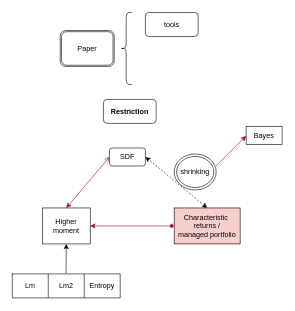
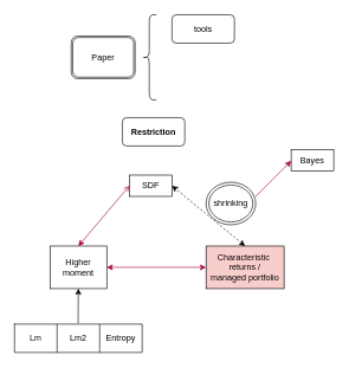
- <mxCell id="2" value="SDF" style="whiteSpace=wrap;html=1;rounded=1;" parent="1" vertex="1"><mxGeometry x="182" y="246" width="60" height="30" as="geometry" /></mxCell>
+ <mxCell id="2" value="SDF" style="rounded=0;whiteSpace=wrap;html=1;" parent="1" vertex="1"><mxGeometry x="182" y="246" width="60" height="30" as="geometry" /></mxCell>
- <mxCell id="6" value="" style="endArrow=diamond;startArrow=classic;html=1;exitX=1;exitY=0.5;exitDx=0;exitDy=0;entryX=0;entryY=0.5;entryDx=0;entryDy=0;fillColor=#d80073;strokeColor=#A50040;" parent="1" source="3" target="4" edge="1"><mxGeometry width="50" height="50" relative="1" as="geometry"><mxPoint x="120" y="356" as="sourcePoint" /><mxPoint x="192" y="271" as="targetPoint" /></mxGeometry></mxCell>
+ <mxCell id="6" value="" style="endArrow=classic;startArrow=classic;html=1;exitX=1;exitY=0.5;exitDx=0;exitDy=0;entryX=0;entryY=0.5;entryDx=0;entryDy=0;fillColor=#d80073;strokeColor=#A50040;" parent="1" source="3" target="4" edge="1"><mxGeometry width="50" height="50" relative="1" as="geometry"><mxPoint x="120" y="356" as="sourcePoint" /><mxPoint x="192" y="271" as="targetPoint" /></mxGeometry></mxCell>
